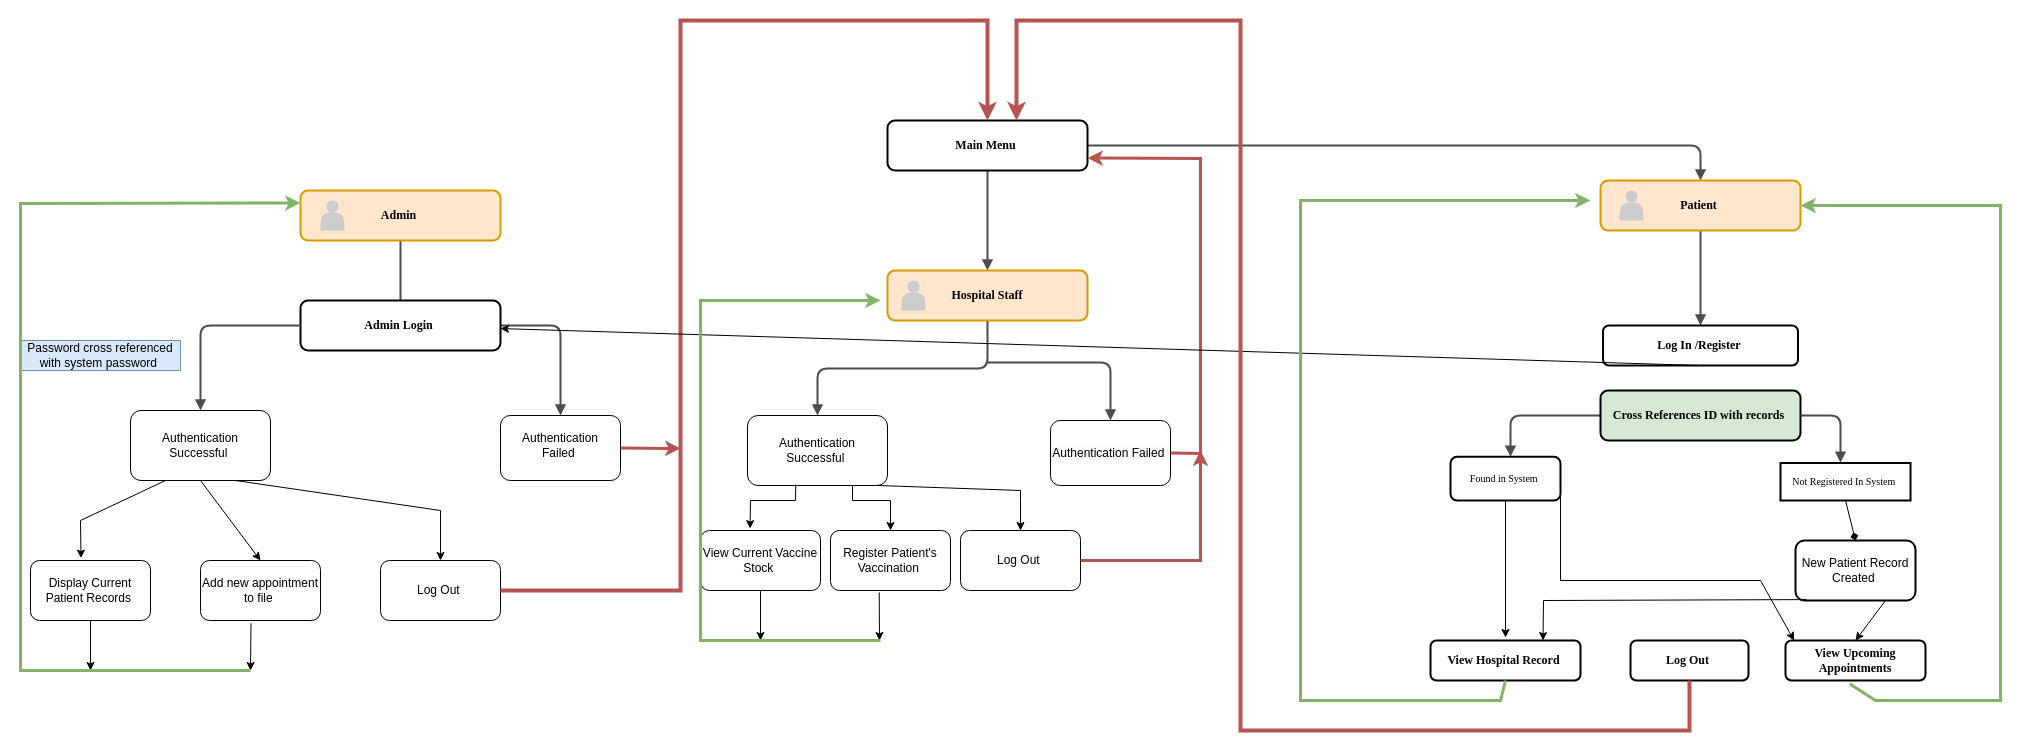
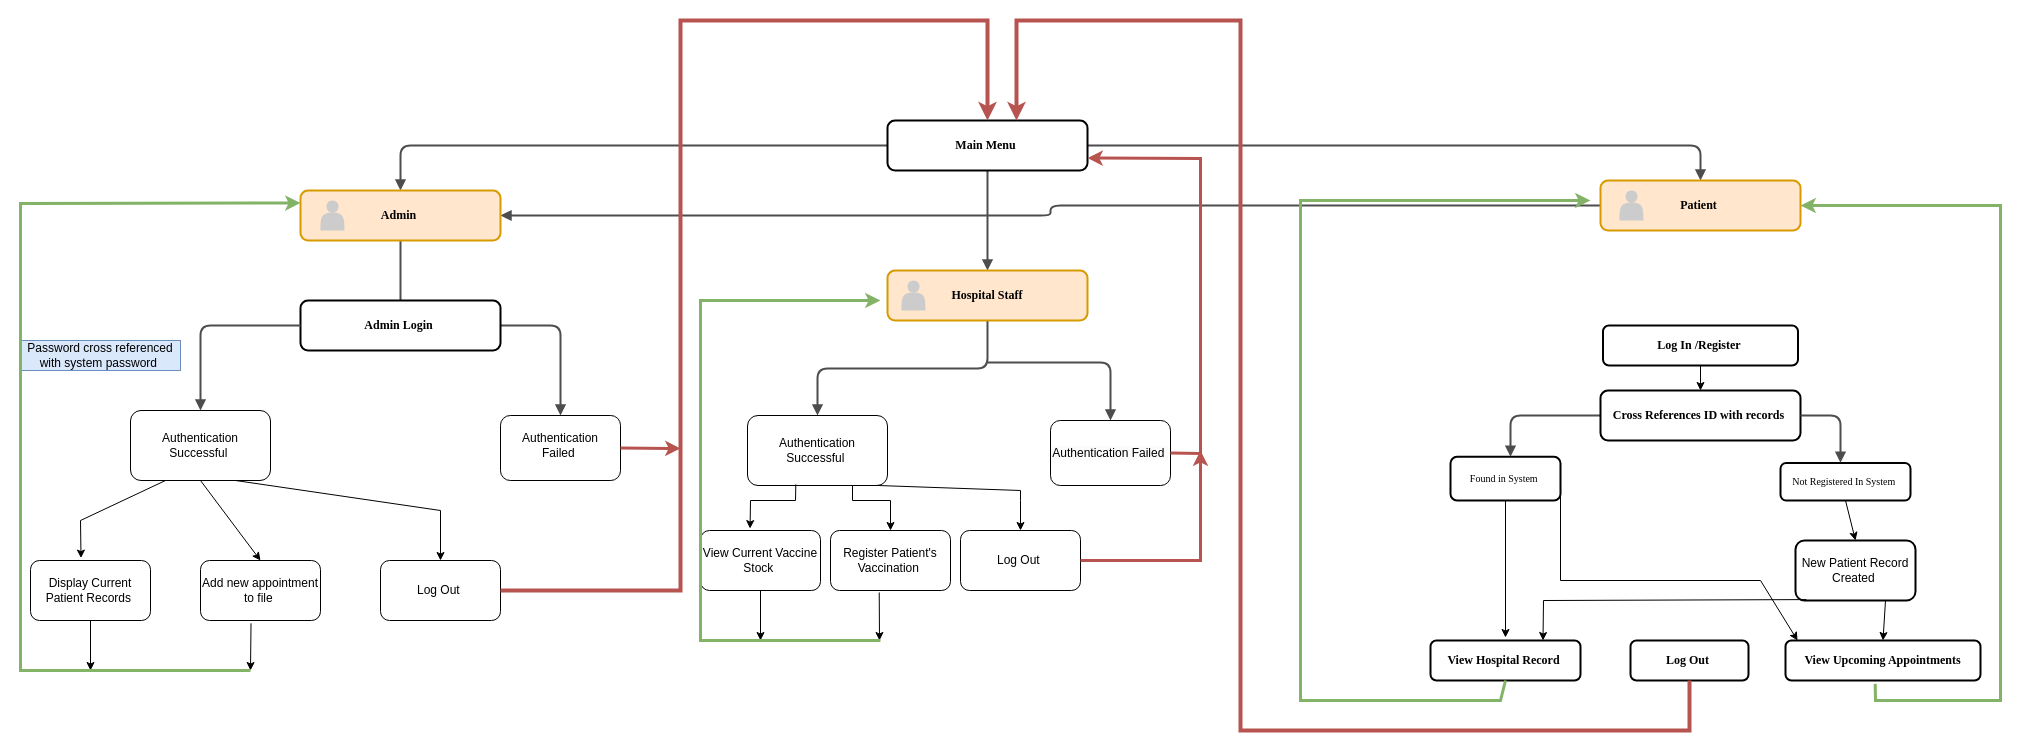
+ <mxCell id="5" value="" style="edgeStyle=orthogonalEdgeStyle;rounded=1;html=1;labelBackgroundColor=none;endArrow=block;endFill=1;strokeColor=#4D4D4D;strokeWidth=2;fontFamily=Verdana;fontSize=12;fontStyle=1" parent="1" source="17" target="13" edge="1"><mxGeometry relative="1" as="geometry" /></mxCell>
- <mxCell id="8" value="" style="edgeStyle=orthogonalEdgeStyle;rounded=1;html=1;labelBackgroundColor=none;endArrow=block;endFill=1;strokeColor=#4D4D4D;strokeWidth=2;fontFamily=Verdana;fontSize=12;fontStyle=1" parent="1" source="18" target="20" edge="1"><mxGeometry relative="1" as="geometry" /></mxCell>
+ <mxCell id="8" value="" style="edgeStyle=orthogonalEdgeStyle;rounded=1;html=1;labelBackgroundColor=none;endArrow=block;endFill=1;strokeColor=#4D4D4D;strokeWidth=2;fontFamily=Verdana;fontSize=12;fontStyle=1;" parent="1" source="18" target="13" edge="1"><mxGeometry relative="1" as="geometry" /></mxCell>
- <mxCell id="46" value="" style="endArrow=classic;html=1;rounded=0;exitX=0.5;exitY=1;exitDx=0;exitDy=0;" edge="1" parent="1" source="20" target="12"><mxGeometry width="50" height="50" relative="1" as="geometry"><mxPoint x="1410" y="540" as="sourcePoint" /><mxPoint x="1460" y="490" as="targetPoint" /></mxGeometry></mxCell>
+ <mxCell id="46" value="" style="endArrow=classic;html=1;rounded=0;entryX=0.5;entryY=0;entryDx=0;entryDy=0;exitX=0.5;exitY=1;exitDx=0;exitDy=0;" edge="1" parent="1" source="20" target="21"><mxGeometry width="50" height="50" relative="1" as="geometry"><mxPoint x="1410" y="540" as="sourcePoint" /><mxPoint x="1460" y="490" as="targetPoint" /></mxGeometry></mxCell>
- <mxCell id="21" value="Cross References ID with records&amp;nbsp;" style="whiteSpace=wrap;html=1;rounded=1;shadow=0;comic=0;strokeWidth=2;fontFamily=Verdana;align=center;fontSize=12;fontStyle=1;fillColor=#d5e8d4;" parent="1" vertex="1"><mxGeometry x="1600" y="390" width="200" height="50" as="geometry" /></mxCell>
+ <mxCell id="21" value="Cross References ID with records&amp;nbsp;" style="whiteSpace=wrap;html=1;rounded=1;shadow=0;comic=0;strokeWidth=2;fontFamily=Verdana;align=center;fontSize=12;fontStyle=1" parent="1" vertex="1"><mxGeometry x="1600" y="390" width="200" height="50" as="geometry" /></mxCell>
- <mxCell id="2" value="Not Registered In System&amp;nbsp;" style="whiteSpace=wrap;html=1;shadow=0;comic=0;strokeWidth=2;fontFamily=Verdana;align=center;fontSize=10;rounded=0;" parent="1" vertex="1"><mxGeometry x="1780" y="462.5" width="130" height="37.5" as="geometry" /></mxCell>
+ <mxCell id="2" value="Not Registered In System&amp;nbsp;" style="whiteSpace=wrap;html=1;rounded=1;shadow=0;comic=0;strokeWidth=2;fontFamily=Verdana;align=center;fontSize=10;" parent="1" vertex="1"><mxGeometry x="1780" y="462.5" width="130" height="37.5" as="geometry" /></mxCell>
- <mxCell id="50" value="" style="endArrow=diamond;html=1;rounded=0;exitX=0.5;exitY=1;exitDx=0;exitDy=0;entryX=0.5;entryY=0;entryDx=0;entryDy=0;" edge="1" parent="1" source="2" target="57"><mxGeometry width="50" height="50" relative="1" as="geometry"><mxPoint x="1440" y="480" as="sourcePoint" /><mxPoint x="1855" y="540" as="targetPoint" /></mxGeometry></mxCell>
+ <mxCell id="50" value="" style="endArrow=classic;html=1;rounded=0;exitX=0.5;exitY=1;exitDx=0;exitDy=0;entryX=0.5;entryY=0;entryDx=0;entryDy=0;" edge="1" parent="1" source="2" target="57"><mxGeometry width="50" height="50" relative="1" as="geometry"><mxPoint x="1440" y="480" as="sourcePoint" /><mxPoint x="1855" y="540" as="targetPoint" /></mxGeometry></mxCell>
- <mxCell id="49" value="View Upcoming Appointments" style="whiteSpace=wrap;html=1;rounded=1;shadow=0;comic=0;strokeWidth=2;fontFamily=Verdana;align=center;fontSize=12;fontStyle=1" vertex="1" parent="1"><mxGeometry x="1785" y="640" width="140" height="40" as="geometry" /></mxCell>
+ <mxCell id="49" value="View Upcoming Appointments" style="whiteSpace=wrap;html=1;rounded=1;shadow=0;comic=0;strokeWidth=2;fontFamily=Verdana;align=center;fontSize=12;fontStyle=1" vertex="1" parent="1"><mxGeometry x="1785" y="640" width="195" height="40" as="geometry" /></mxCell>
